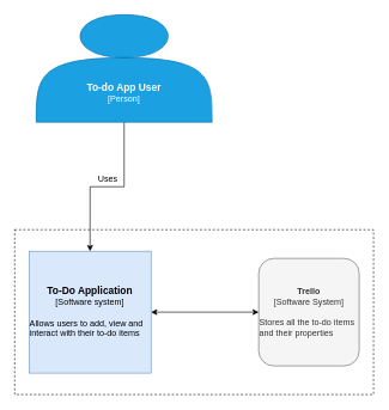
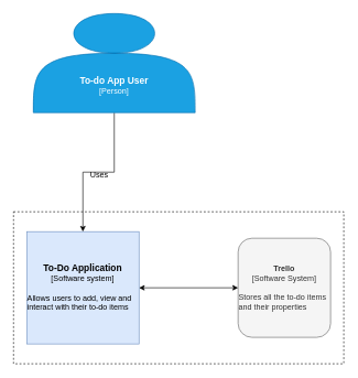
- <mxCell id="8" value="Uses" style="text;html=1;strokeColor=none;fillColor=none;align=center;verticalAlign=middle;whiteSpace=wrap;rounded=0;" vertex="1" parent="1"><mxGeometry x="130" y="240" width="40" height="20" as="geometry" /></mxCell>
+ <mxCell id="8" value="Uses" style="text;html=1;strokeColor=none;fillColor=none;align=center;verticalAlign=middle;whiteSpace=wrap;rounded=0;" vertex="1" parent="1"><mxGeometry x="130" y="255" width="40" height="20" as="geometry" /></mxCell>
